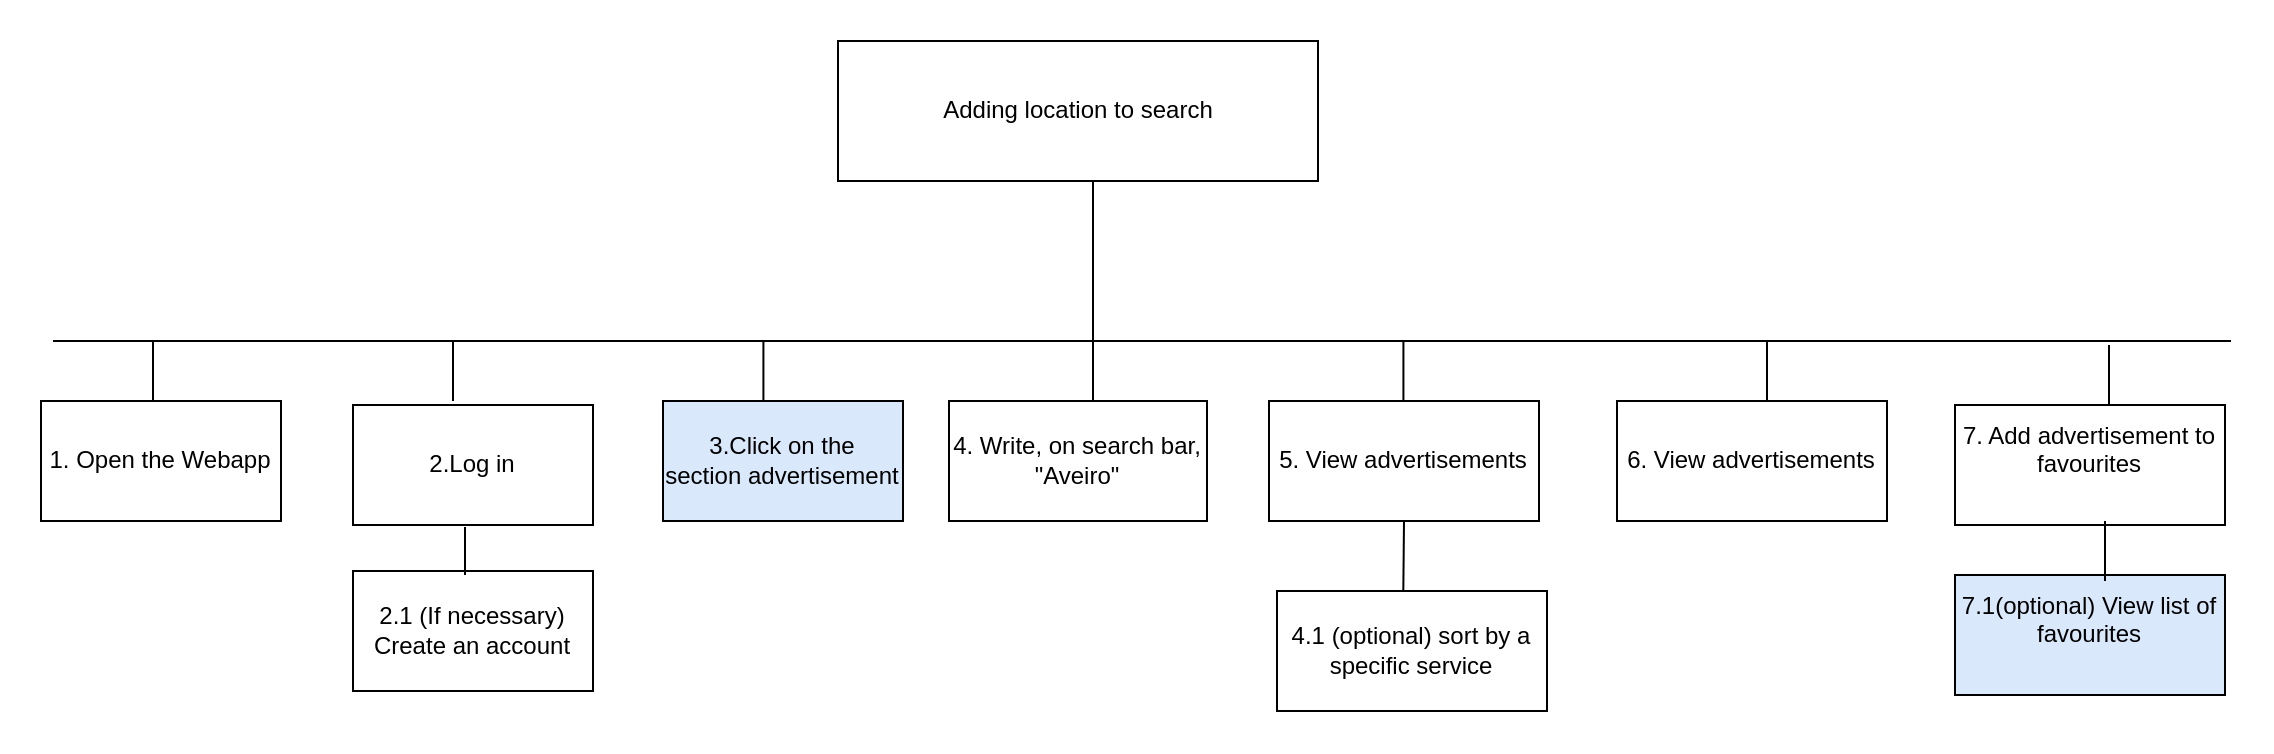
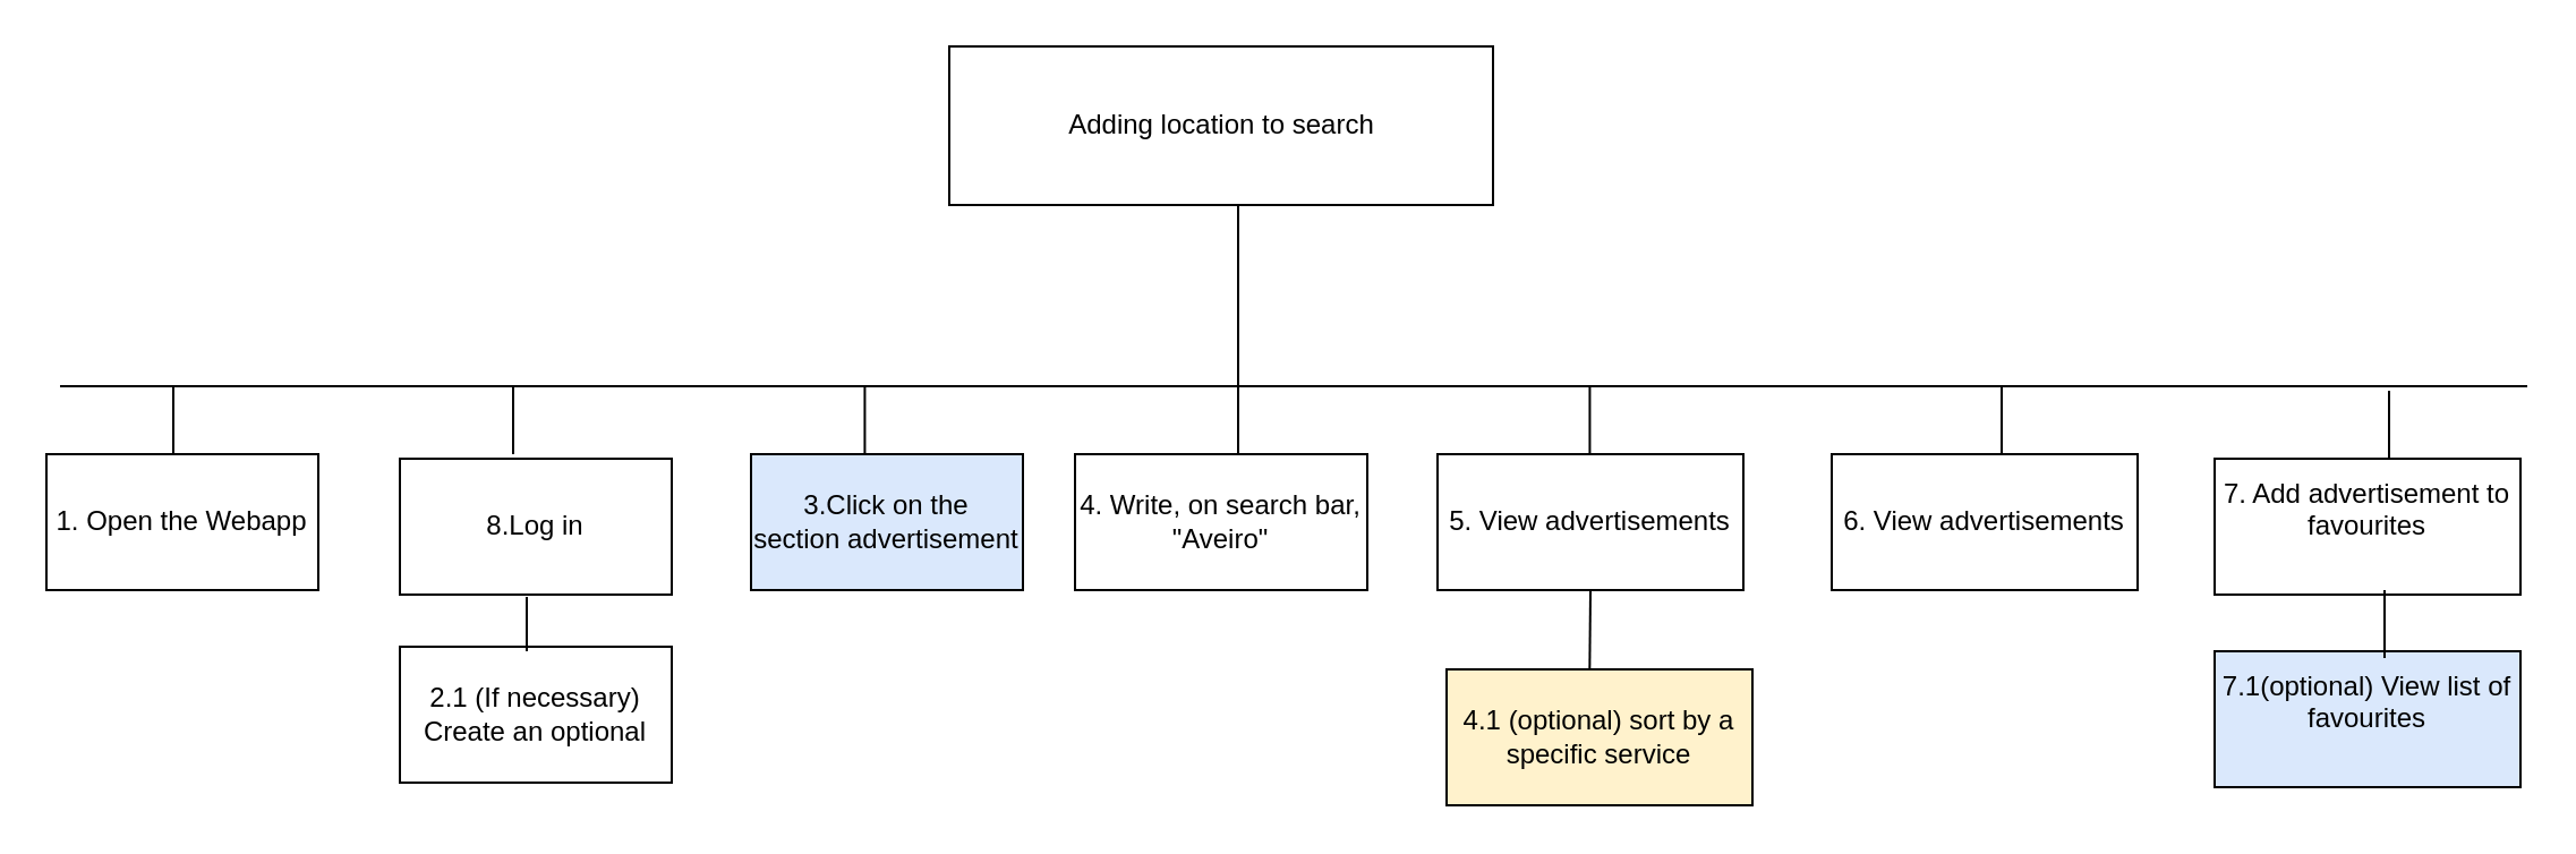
- <mxCell id="14" value="2.Log in" style="rounded=0;whiteSpace=wrap;html=1;" vertex="1" parent="1"><mxGeometry x="176" y="202" width="120" height="60" as="geometry" /></mxCell>
+ <mxCell id="14" value="8.Log in" style="rounded=0;whiteSpace=wrap;html=1;" vertex="1" parent="1"><mxGeometry x="176" y="202" width="120" height="60" as="geometry" /></mxCell>
- <mxCell id="15" value="2.1 (If necessary) Create an account" style="rounded=0;whiteSpace=wrap;html=1;" vertex="1" parent="1"><mxGeometry x="176" y="285" width="120" height="60" as="geometry" /></mxCell>
+ <mxCell id="15" value="2.1 (If necessary) Create an optional" style="rounded=0;whiteSpace=wrap;html=1;" vertex="1" parent="1"><mxGeometry x="176" y="285" width="120" height="60" as="geometry" /></mxCell>
- <mxCell id="12" value="4.1 (optional) sort by a specific service" style="rounded=0;whiteSpace=wrap;html=1;" parent="1" vertex="1"><mxGeometry x="638" y="295" width="135" height="60" as="geometry" /></mxCell>
+ <mxCell id="12" value="4.1 (optional) sort by a specific service" style="rounded=0;whiteSpace=wrap;html=1;fillColor=#fff2cc;" parent="1" vertex="1"><mxGeometry x="638" y="295" width="135" height="60" as="geometry" /></mxCell>
